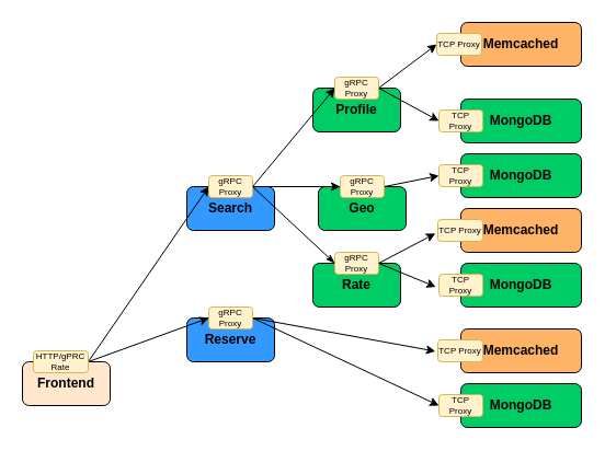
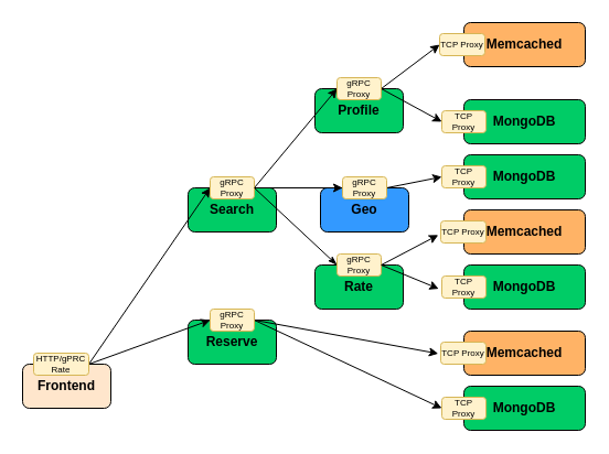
- <mxCell id="6" value="&lt;b&gt;Search&lt;/b&gt;" style="rounded=1;whiteSpace=wrap;html=1;fillColor=#3399FF;" vertex="1" parent="1"><mxGeometry x="170" y="170" width="80" height="40" as="geometry" /></mxCell>
+ <mxCell id="6" value="&lt;b&gt;Search&lt;/b&gt;" style="rounded=1;whiteSpace=wrap;html=1;fillColor=#00cc66;" vertex="1" parent="1"><mxGeometry x="170" y="170" width="80" height="40" as="geometry" /></mxCell>
- <mxCell id="5" value="&lt;b&gt;Geo&lt;/b&gt;" style="rounded=1;whiteSpace=wrap;html=1;fillColor=#00cc66;" vertex="1" parent="1"><mxGeometry x="290" y="170" width="80" height="40" as="geometry" /></mxCell>
+ <mxCell id="5" value="&lt;b&gt;Geo&lt;/b&gt;" style="rounded=1;whiteSpace=wrap;html=1;fillColor=#3399FF;" vertex="1" parent="1"><mxGeometry x="290" y="170" width="80" height="40" as="geometry" /></mxCell>
- <mxCell id="2" value="&lt;b&gt;Reserve&lt;/b&gt;" style="rounded=1;whiteSpace=wrap;html=1;fillColor=#3399FF;" vertex="1" parent="1"><mxGeometry x="170" y="290" width="80" height="40" as="geometry" /></mxCell>
+ <mxCell id="2" value="&lt;b&gt;Reserve&lt;/b&gt;" style="rounded=1;whiteSpace=wrap;html=1;fillColor=#00cc66;" vertex="1" parent="1"><mxGeometry x="170" y="290" width="80" height="40" as="geometry" /></mxCell>
